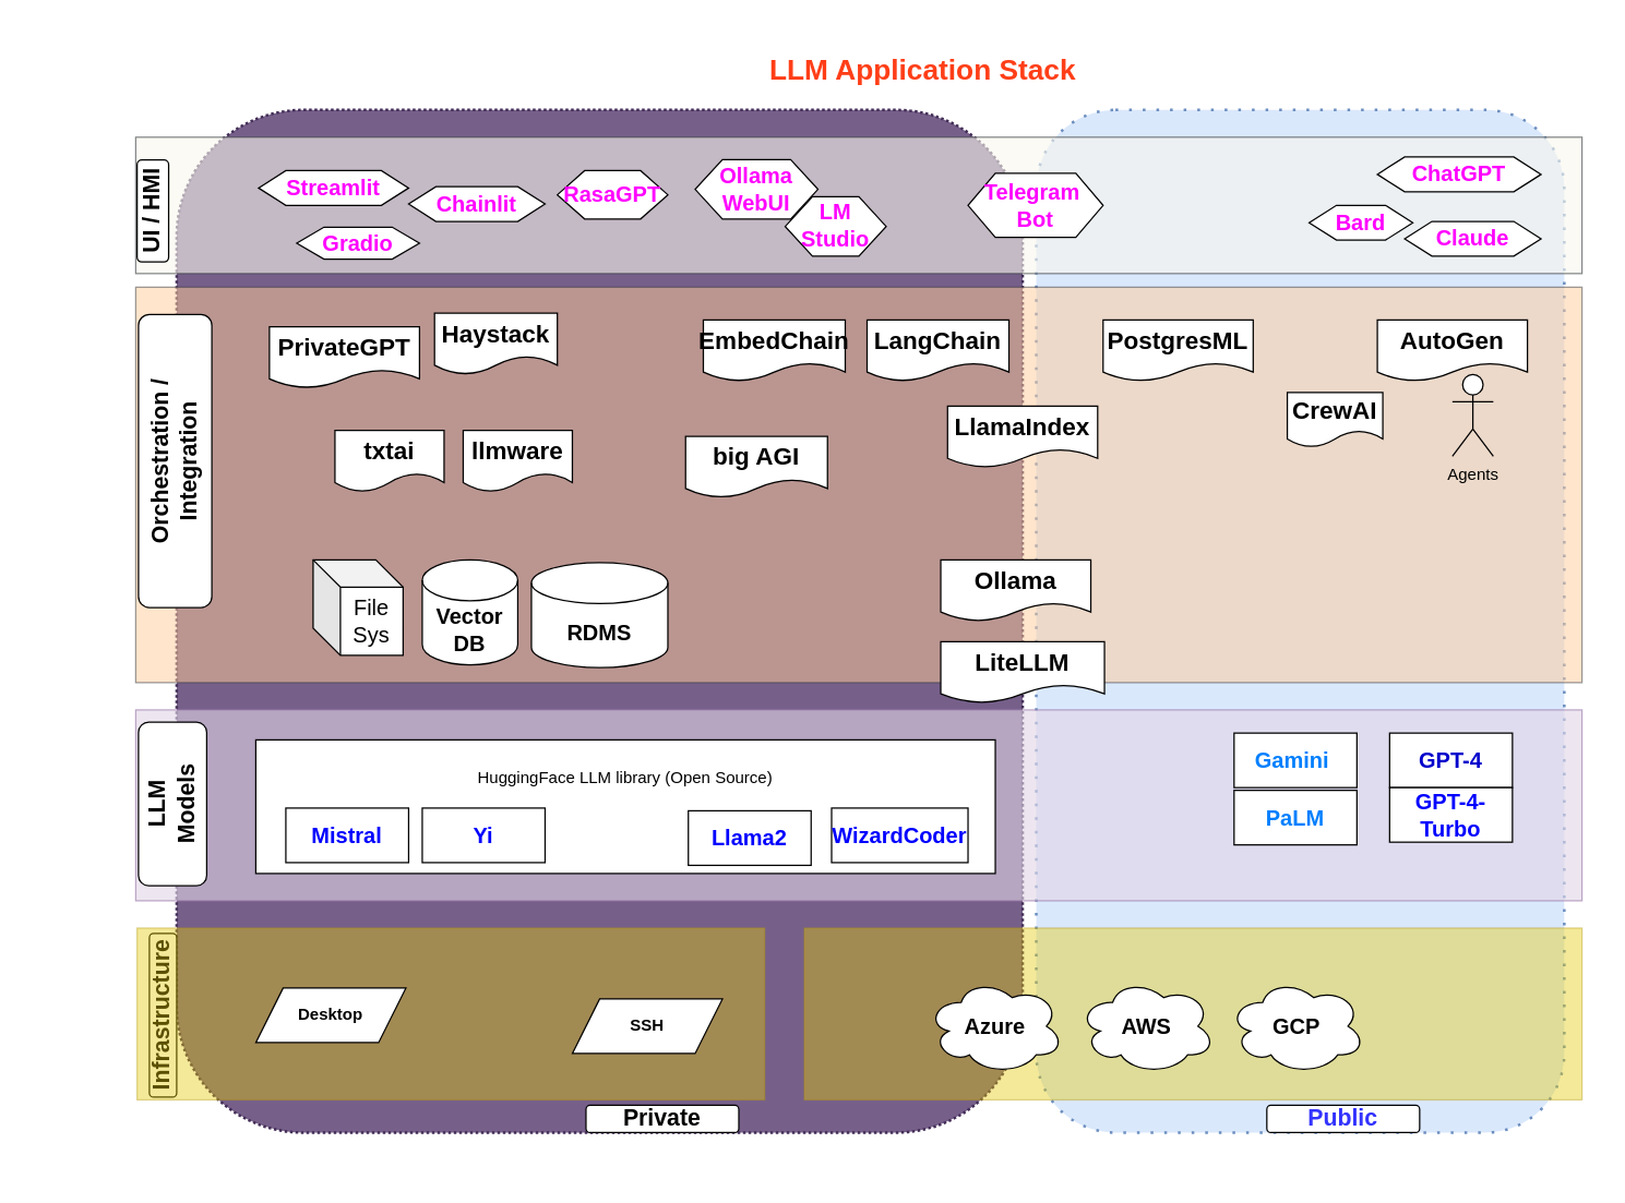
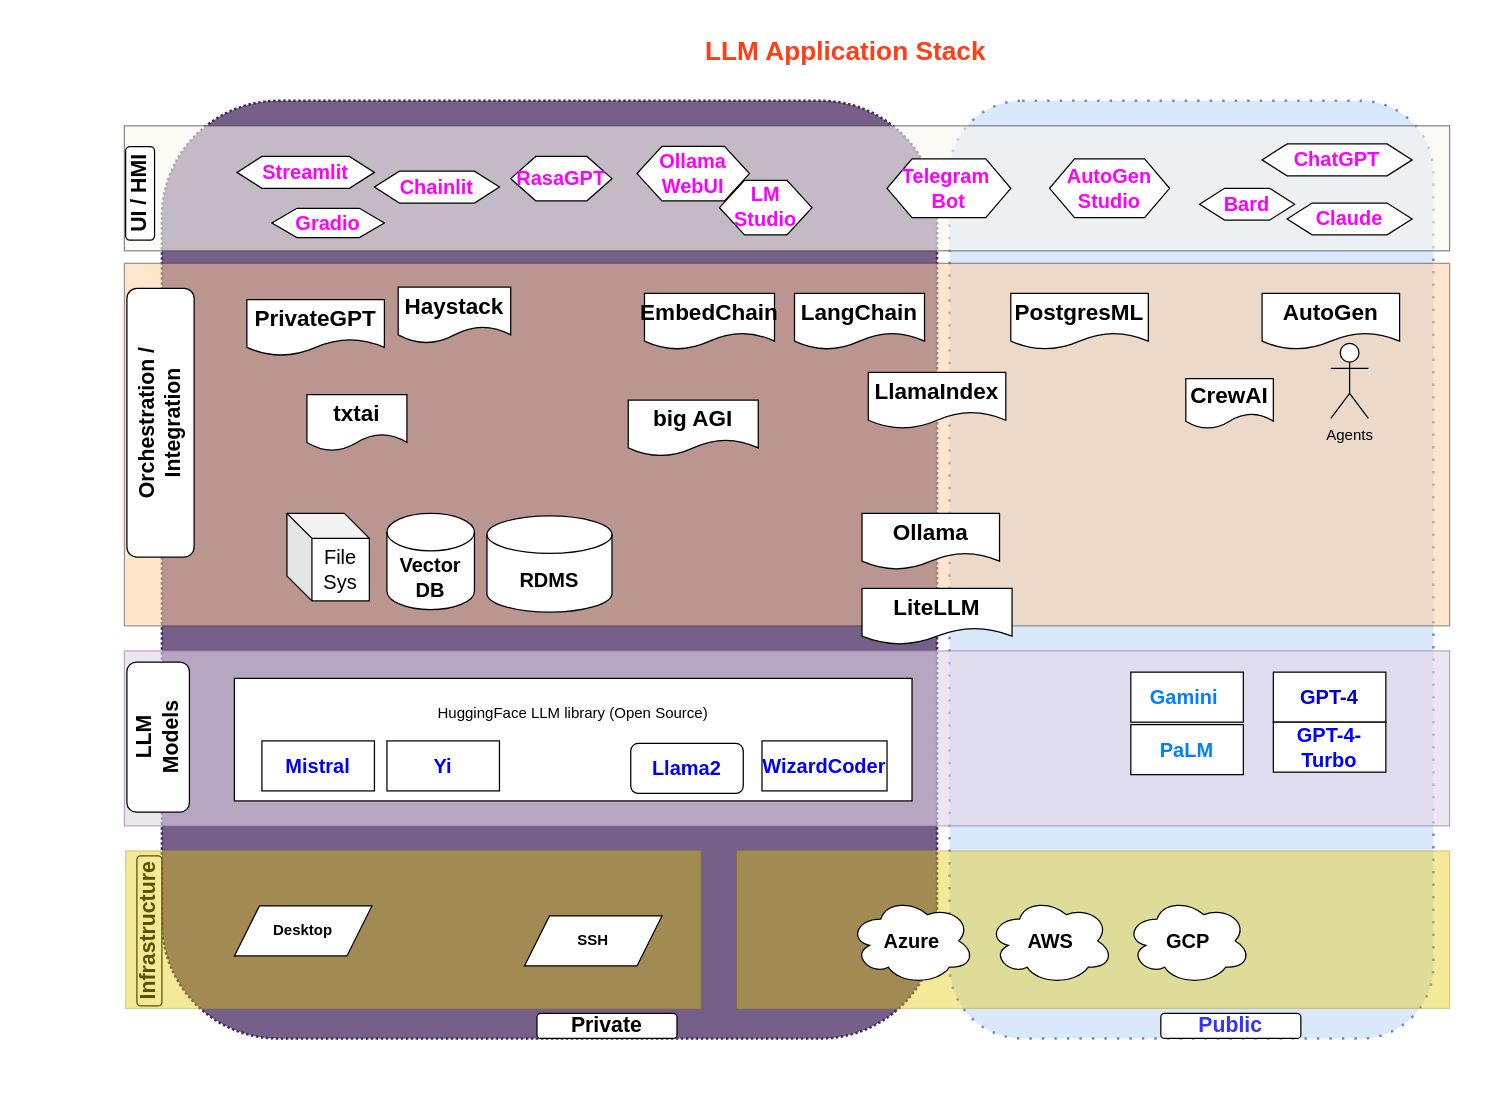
- <mxCell id="35" value="&lt;b&gt;&lt;font color=&quot;#ff3e17&quot; style=&quot;font-size: 21px;&quot;&gt;LLM Application Stack&amp;nbsp;&lt;/font&gt;&lt;/b&gt;" style="rounded=0;whiteSpace=wrap;html=1;strokeColor=none;" parent="2" vertex="1"><mxGeometry x="410" y="10" width="340" height="40" as="geometry" /></mxCell>
+ <mxCell id="35" value="&lt;b&gt;&lt;font color=&quot;#ff3e17&quot; style=&quot;font-size: 21px;&quot;&gt;LLM Application Stack&amp;nbsp;&lt;/font&gt;&lt;/b&gt;" style="rounded=0;whiteSpace=wrap;html=1;strokeColor=none;" parent="2" vertex="1"><mxGeometry x="410" width="340" height="40" as="geometry" /></mxCell>
+ <mxCell id="50" value="&lt;font color=&quot;#ff00ff&quot; style=&quot;font-size: 16px;&quot;&gt;&lt;b&gt;AutoGen&lt;br&gt;Studio&lt;br&gt;&lt;/b&gt;&lt;/font&gt;" style="shape=hexagon;perimeter=hexagonPerimeter2;whiteSpace=wrap;html=1;fixedSize=1;" parent="2" vertex="1"><mxGeometry x="740" y="106.5" width="96" height="47" as="geometry" /></mxCell>
- <mxCell id="56" value="&lt;font style=&quot;font-size: 18px;&quot;&gt;&lt;b&gt;CrewAI&lt;/b&gt;&lt;/font&gt;" style="shape=document;whiteSpace=wrap;html=1;boundedLbl=1;" vertex="1" parent="2"><mxGeometry x="844" y="267.25" width="70" height="40" as="geometry" /></mxCell>
+ <mxCell id="56" value="&lt;font style=&quot;font-size: 18px;&quot;&gt;&lt;b&gt;CrewAI&lt;/b&gt;&lt;/font&gt;" style="shape=document;whiteSpace=wrap;html=1;boundedLbl=1;" vertex="1" parent="2"><mxGeometry x="849" y="282.25" width="70" height="40" as="geometry" /></mxCell>
- <mxCell id="48" value="&lt;font style=&quot;font-size: 18px;&quot;&gt;&lt;b&gt;llmware&lt;/b&gt;&lt;/font&gt;" style="shape=document;whiteSpace=wrap;html=1;boundedLbl=1;" parent="2" vertex="1"><mxGeometry x="240" y="295.01" width="80" height="45" as="geometry" /></mxCell>
- <mxCell id="47" value="&lt;font color=&quot;#0000ff&quot; style=&quot;font-size: 16px;&quot;&gt;&lt;b&gt;Llama2&lt;/b&gt;&lt;/font&gt;" style="rounded=0;whiteSpace=wrap;html=1;" parent="2" vertex="1"><mxGeometry x="405" y="574" width="90" height="40" as="geometry" /></mxCell>
+ <mxCell id="47" value="&lt;font color=&quot;#0000ff&quot; style=&quot;font-size: 16px;&quot;&gt;&lt;b&gt;Llama2&lt;/b&gt;&lt;/font&gt;" style="whiteSpace=wrap;html=1;rounded=1;" parent="2" vertex="1"><mxGeometry x="405" y="574" width="90" height="40" as="geometry" /></mxCell>
